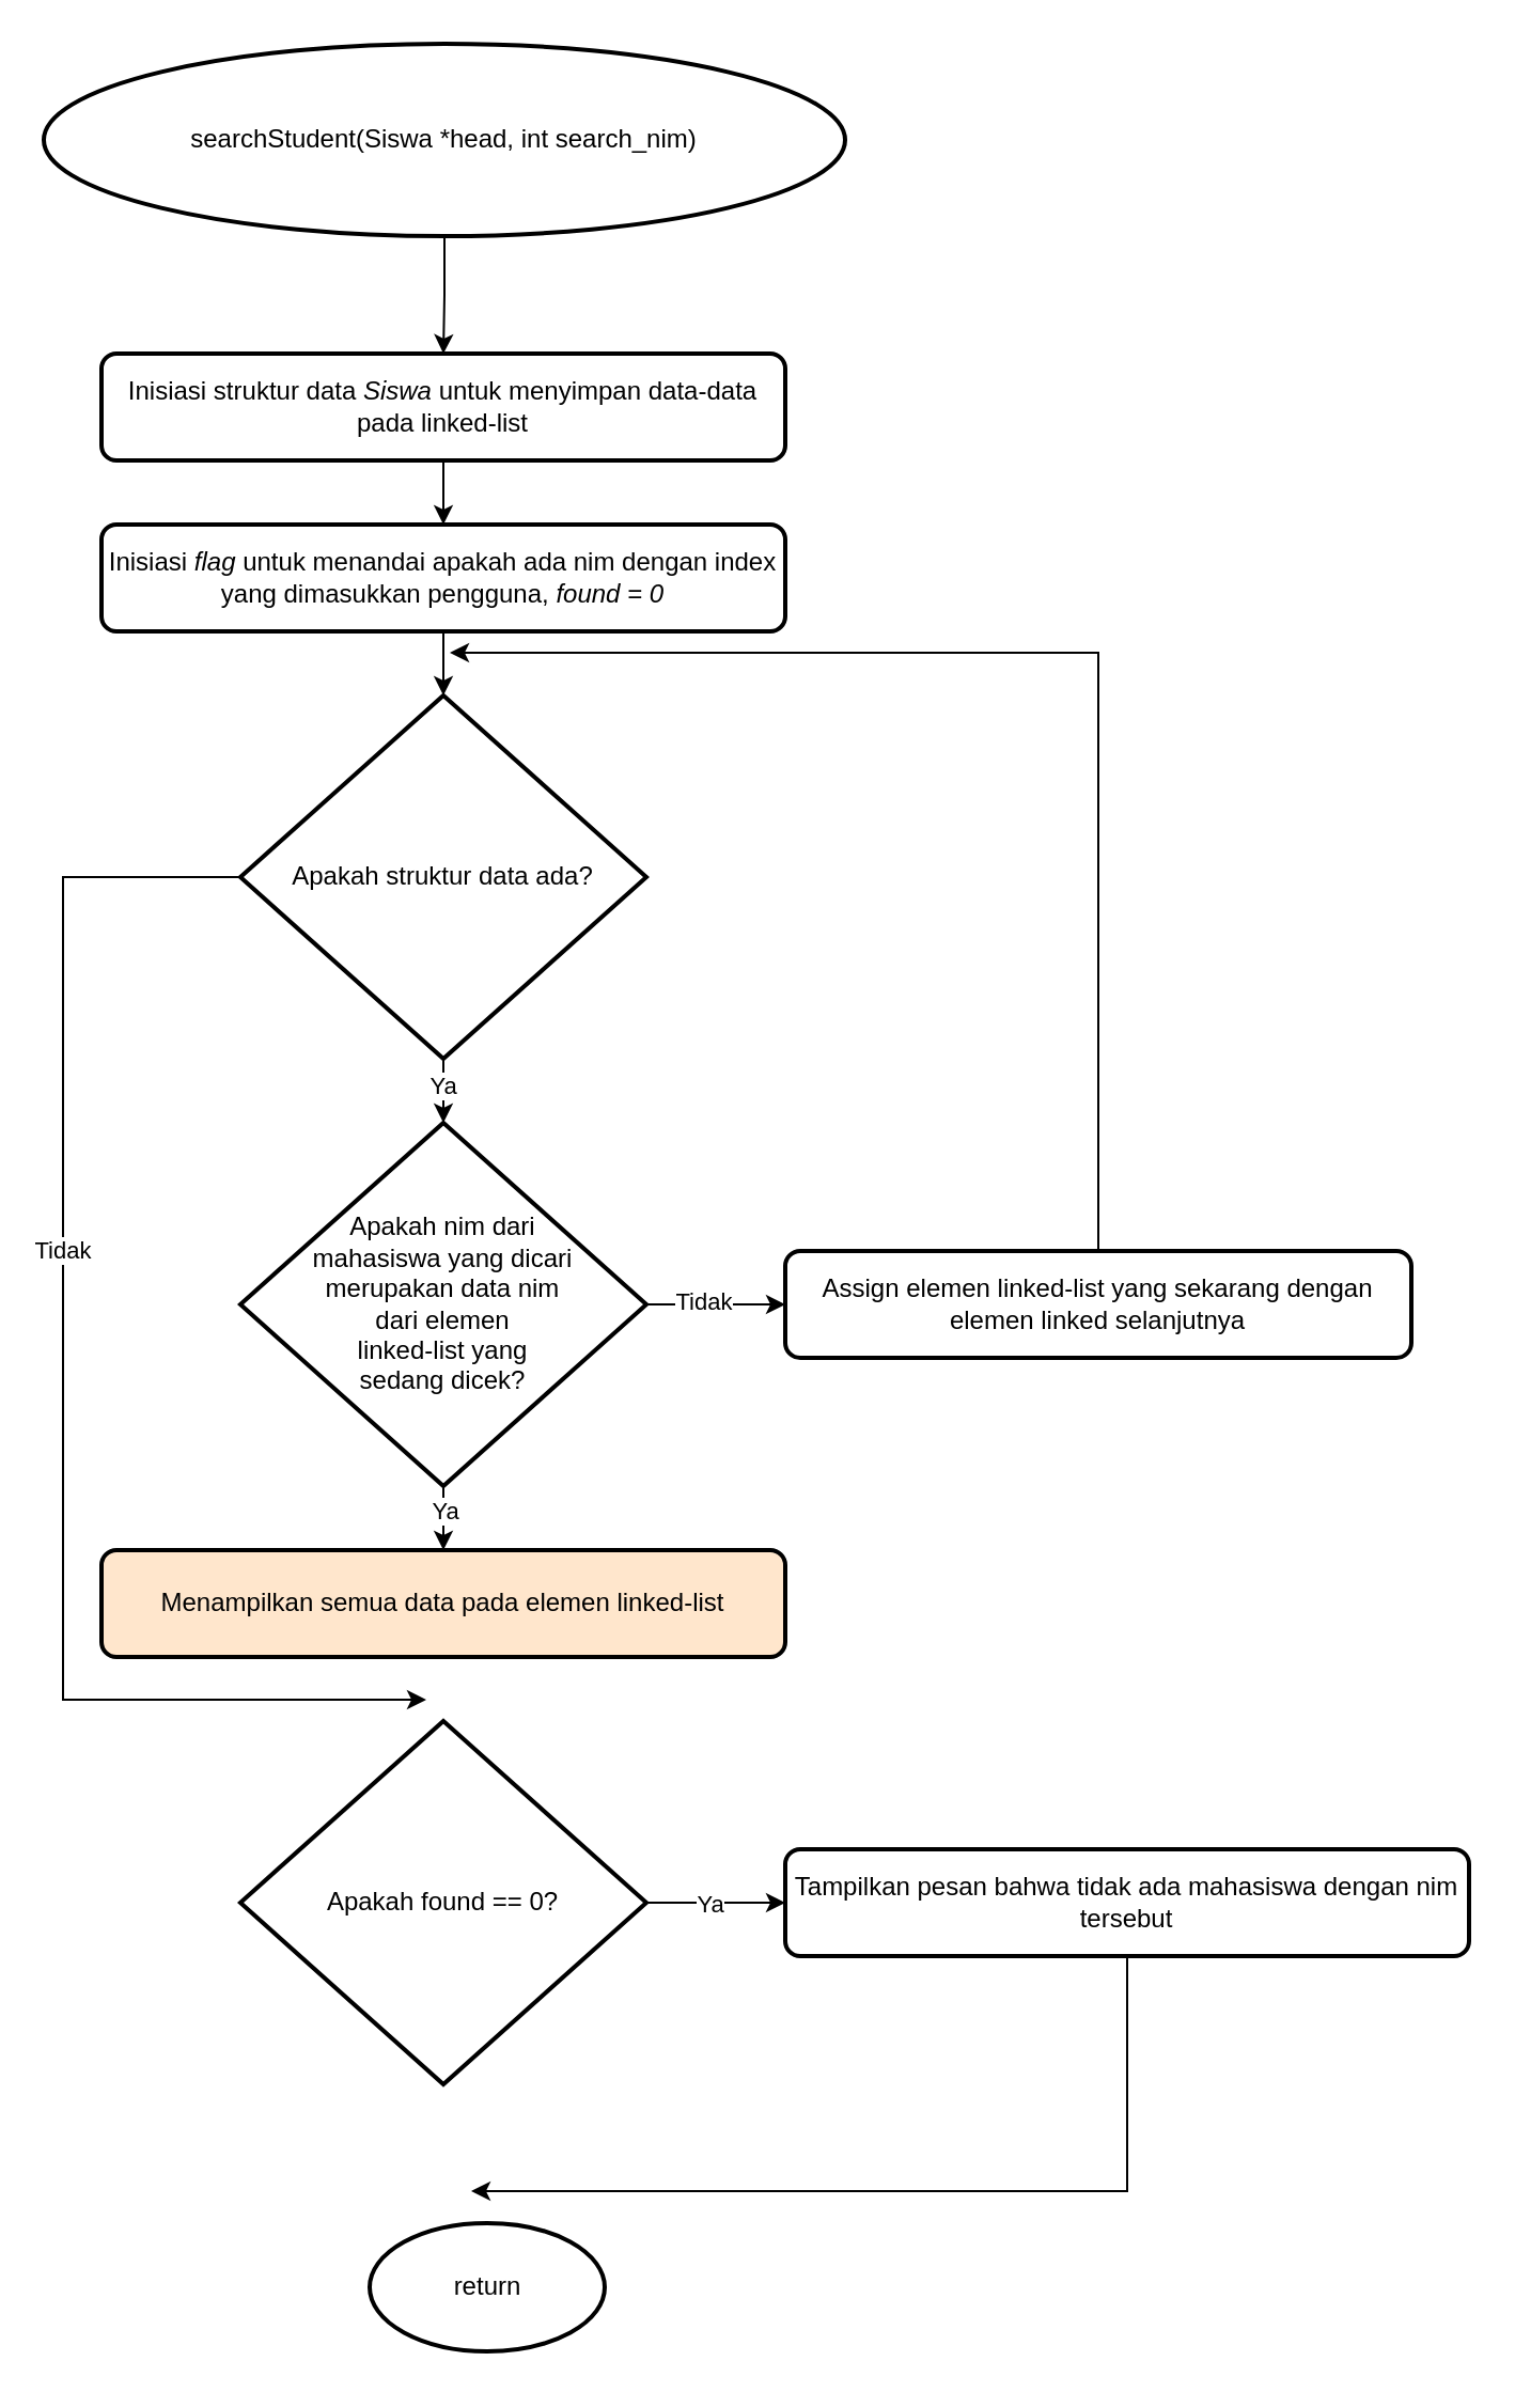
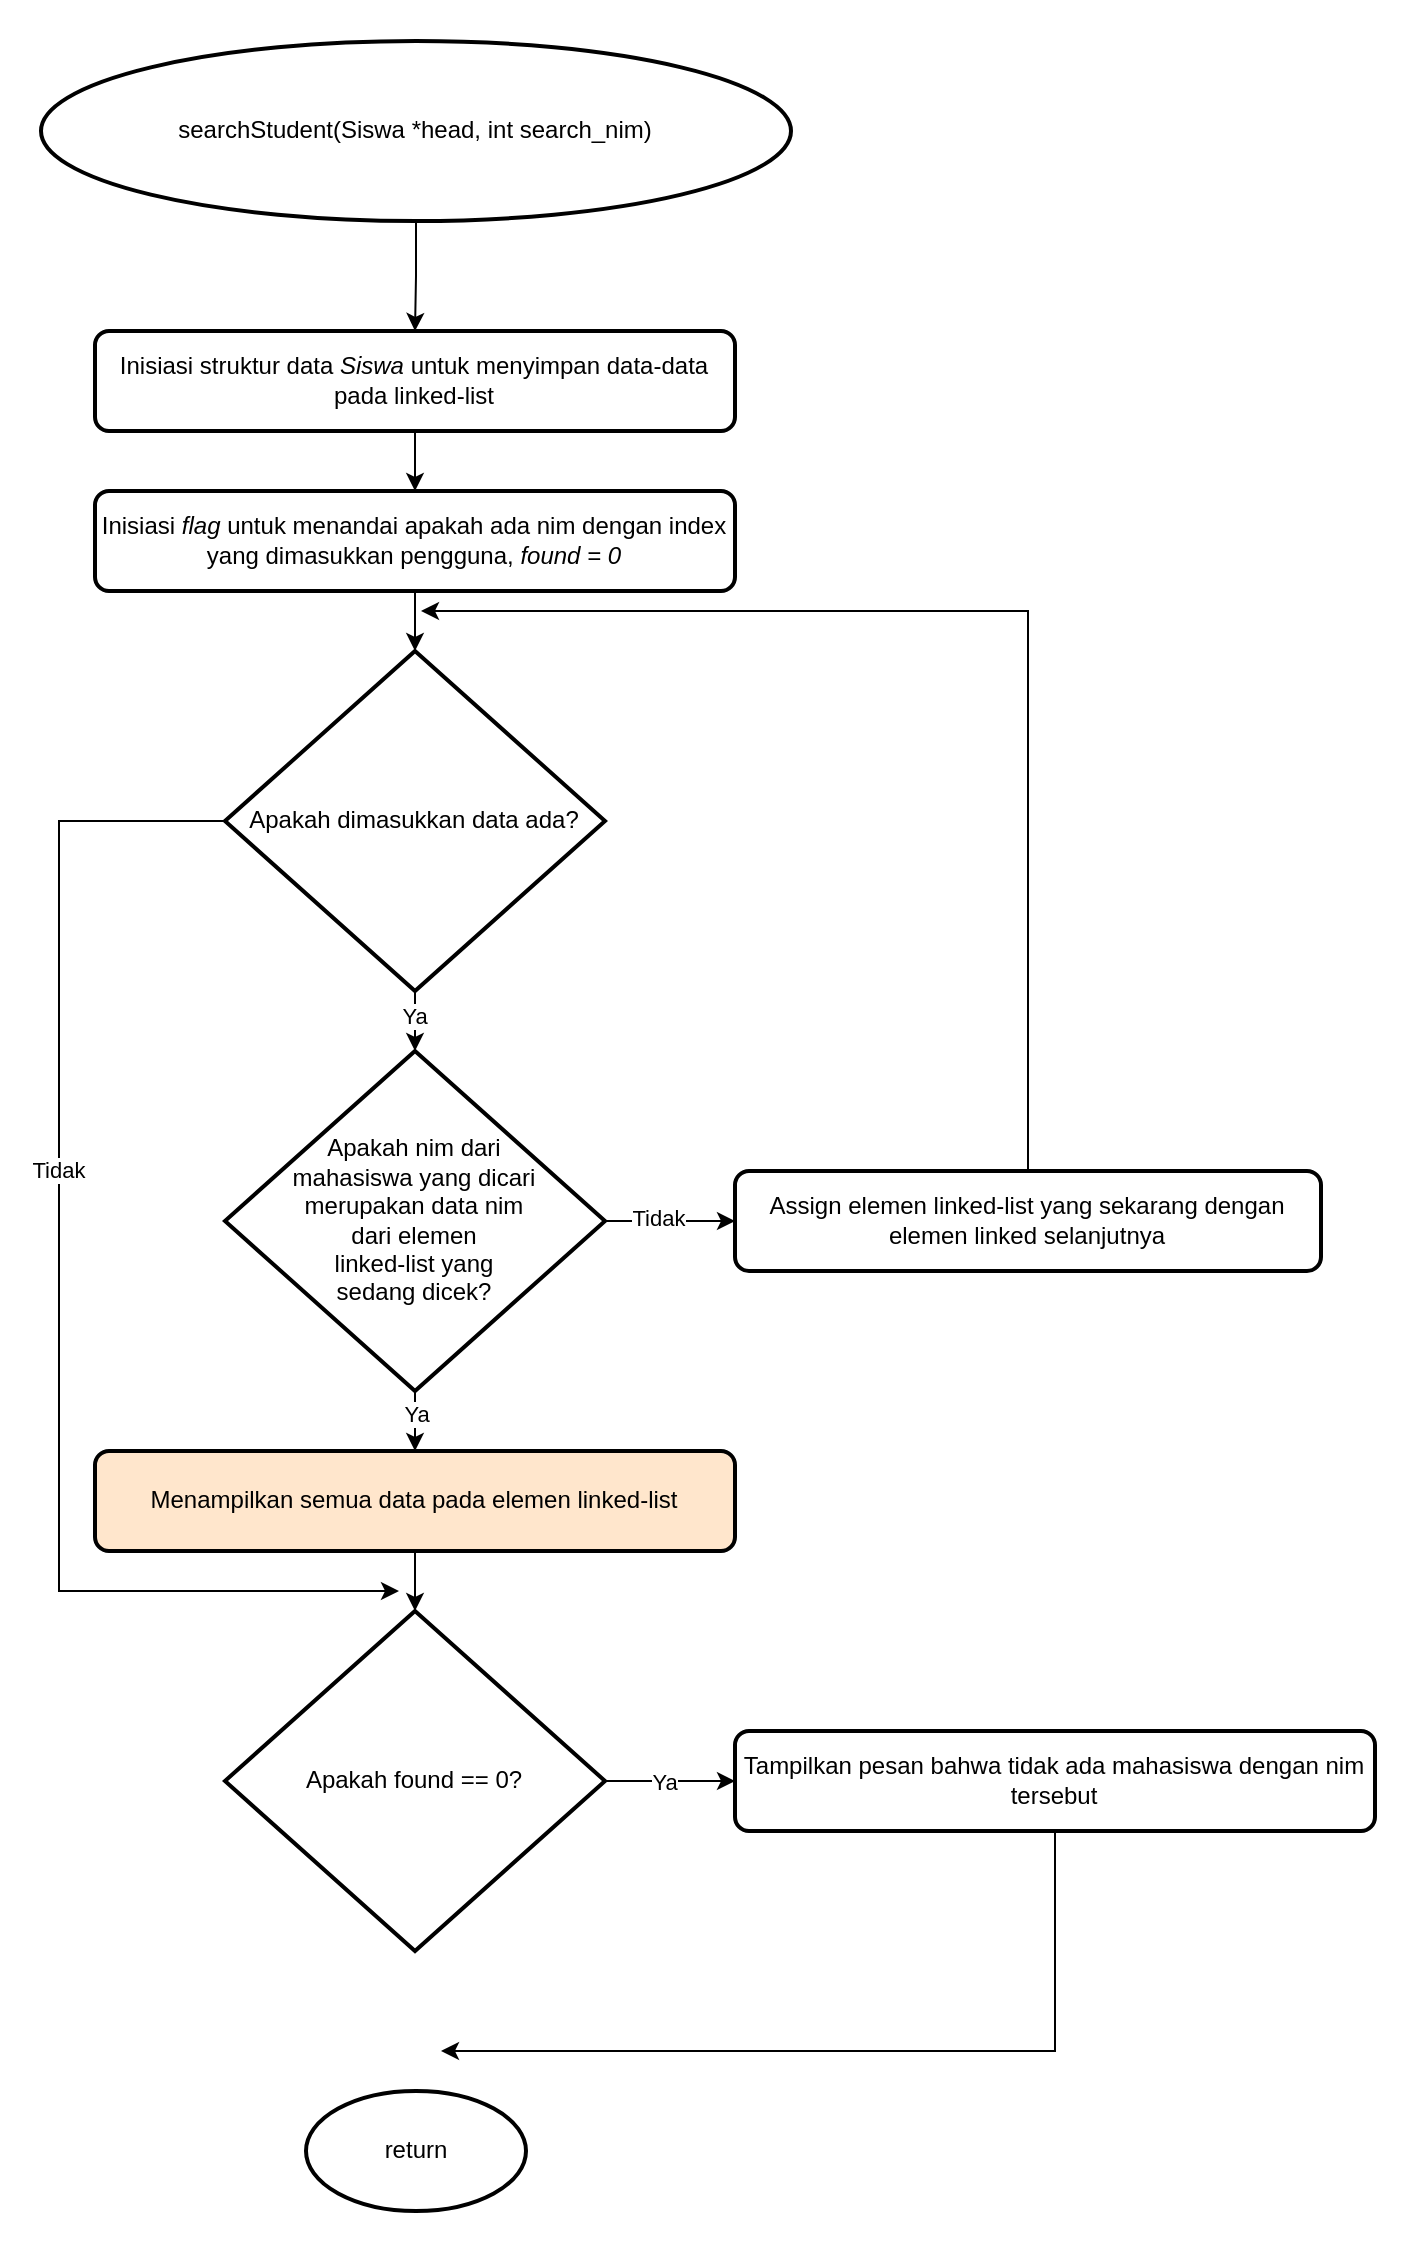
- <mxCell id="9" value="Apakah struktur data ada?" style="strokeWidth=2;html=1;shape=mxgraph.flowchart.decision;whiteSpace=wrap;" parent="1" vertex="1"><mxGeometry x="112" y="325" width="190" height="170" as="geometry" /></mxCell>
+ <mxCell id="9" value="Apakah dimasukkan data ada?" style="strokeWidth=2;html=1;shape=mxgraph.flowchart.decision;whiteSpace=wrap;" parent="1" vertex="1"><mxGeometry x="112" y="325" width="190" height="170" as="geometry" /></mxCell>
+ <mxCell id="22" style="edgeStyle=orthogonalEdgeStyle;rounded=0;orthogonalLoop=1;jettySize=auto;html=1;exitX=0.5;exitY=1;exitDx=0;exitDy=0;entryX=0.5;entryY=0;entryDx=0;entryDy=0;entryPerimeter=0;" edge="1" parent="1" source="18" target="21"><mxGeometry relative="1" as="geometry" /></mxCell>
- <mxCell id="25" value="return" style="strokeWidth=2;html=1;shape=mxgraph.flowchart.start_1;whiteSpace=wrap;" vertex="1" parent="1"><mxGeometry x="172.5" y="1040" width="110" height="60" as="geometry" /></mxCell>
+ <mxCell id="25" value="return" style="strokeWidth=2;html=1;shape=mxgraph.flowchart.start_1;whiteSpace=wrap;" vertex="1" parent="1"><mxGeometry x="152.5" y="1045" width="110" height="60" as="geometry" /></mxCell>
